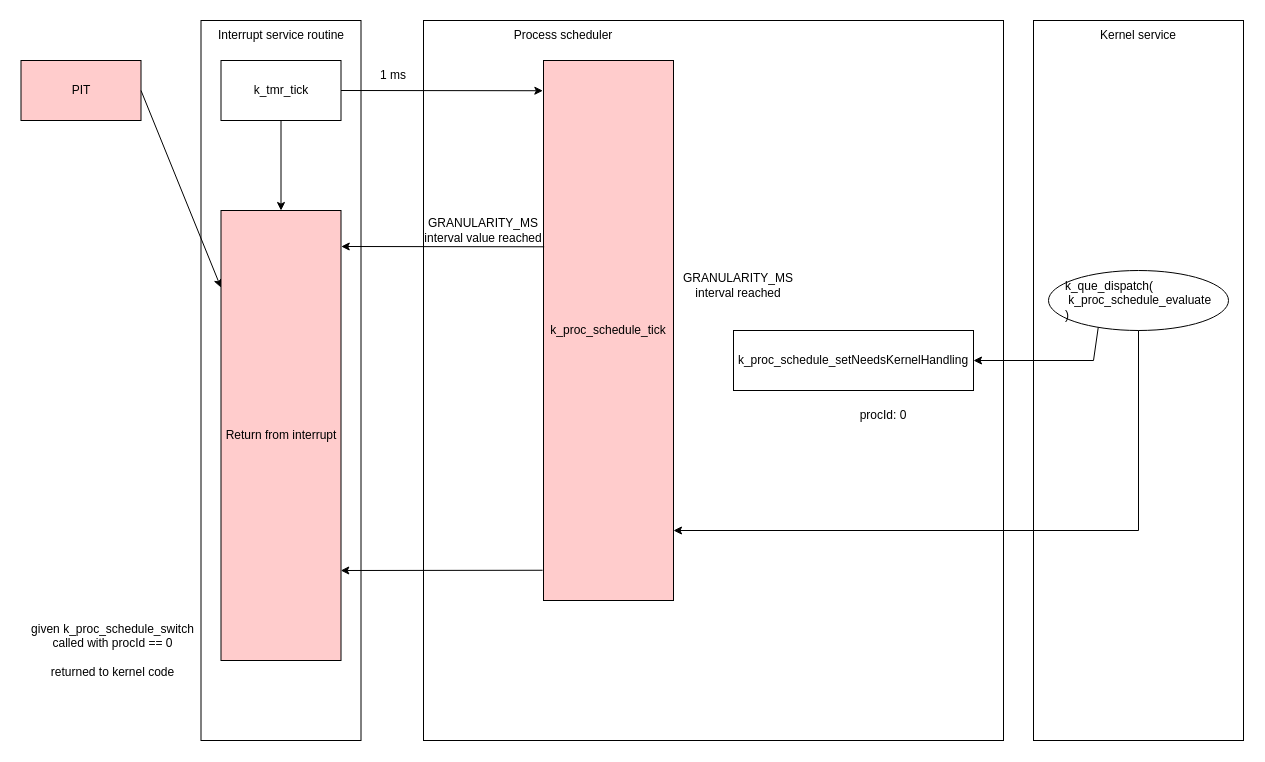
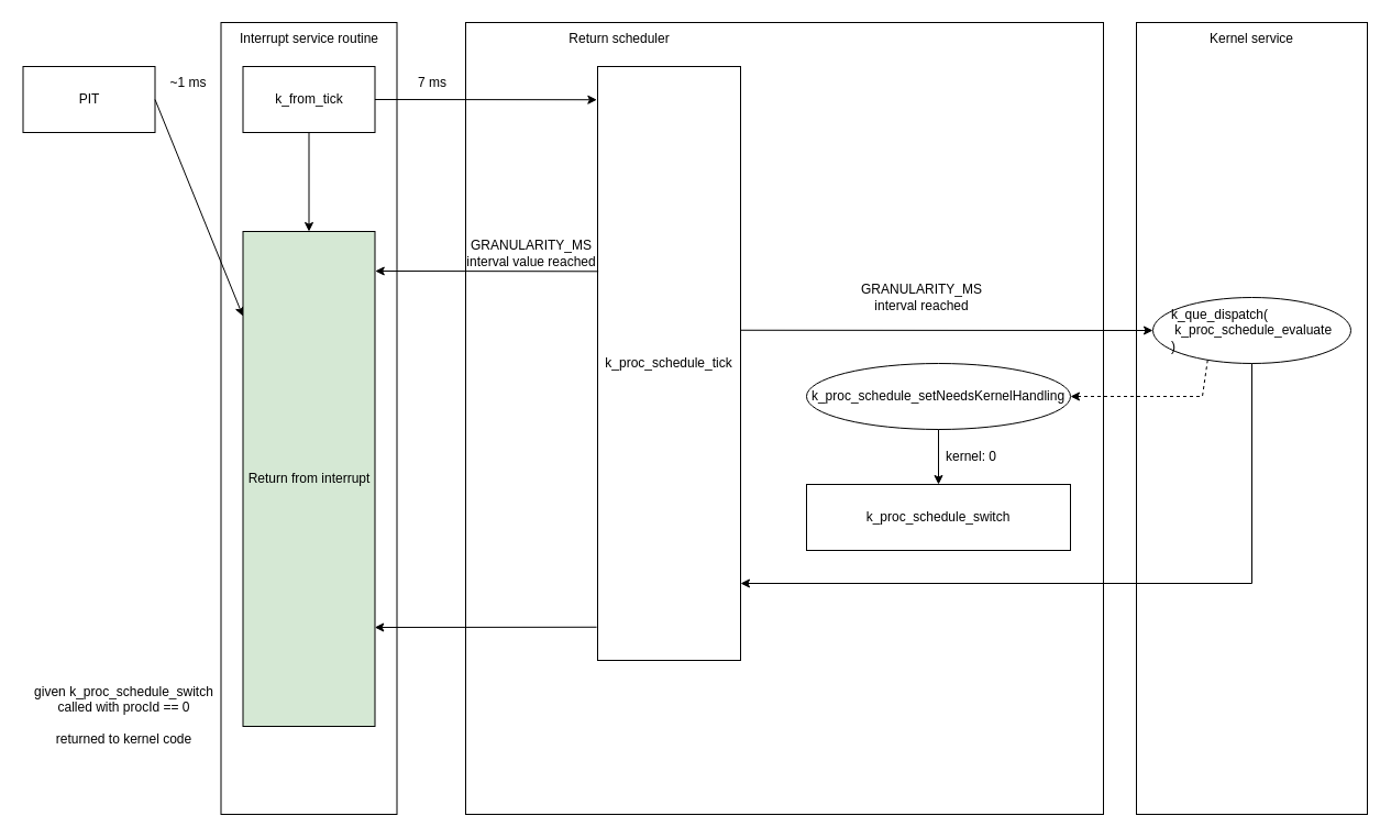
- <mxCell id="16" value="Process scheduler" style="text;html=1;strokeColor=none;fillColor=none;align=center;verticalAlign=middle;whiteSpace=wrap;rounded=0;" vertex="1" parent="1"><mxGeometry x="493" y="20" width="140" height="30" as="geometry" /></mxCell>
+ <mxCell id="16" value="Return scheduler" style="text;html=1;strokeColor=none;fillColor=none;align=center;verticalAlign=middle;whiteSpace=wrap;rounded=0;" vertex="1" parent="1"><mxGeometry x="493" y="20" width="140" height="30" as="geometry" /></mxCell>
+ <mxCell id="7" value="~1 ms" style="text;html=1;strokeColor=none;fillColor=none;align=center;verticalAlign=middle;whiteSpace=wrap;rounded=0;" vertex="1" parent="1"><mxGeometry x="140.5" y="60" width="60" height="30" as="geometry" /></mxCell>
- <mxCell id="13" value="1 ms" style="text;html=1;strokeColor=none;fillColor=none;align=center;verticalAlign=middle;whiteSpace=wrap;rounded=0;" vertex="1" parent="1"><mxGeometry x="363" y="60" width="60" height="30" as="geometry" /></mxCell>
+ <mxCell id="13" value="7 ms" style="text;html=1;strokeColor=none;fillColor=none;align=center;verticalAlign=middle;whiteSpace=wrap;rounded=0;" vertex="1" parent="1"><mxGeometry x="363" y="60" width="60" height="30" as="geometry" /></mxCell>
- <mxCell id="5" value="PIT" style="rounded=0;whiteSpace=wrap;html=1;fillColor=#ffcccc;" vertex="1" parent="1"><mxGeometry x="20.5" y="60" width="120" height="60" as="geometry" /></mxCell>
+ <mxCell id="5" value="PIT" style="rounded=0;whiteSpace=wrap;html=1;" vertex="1" parent="1"><mxGeometry x="20.5" y="60" width="120" height="60" as="geometry" /></mxCell>
- <mxCell id="9" value="k_tmr_tick" style="rounded=0;whiteSpace=wrap;html=1;" vertex="1" parent="1"><mxGeometry x="220.5" y="60" width="120" height="60" as="geometry" /></mxCell>
+ <mxCell id="9" value="k_from_tick" style="rounded=0;whiteSpace=wrap;html=1;" vertex="1" parent="1"><mxGeometry x="220.5" y="60" width="120" height="60" as="geometry" /></mxCell>
- <mxCell id="15" value="GRANULARITY_MS interval reached" style="text;html=1;strokeColor=none;fillColor=none;align=center;verticalAlign=middle;whiteSpace=wrap;rounded=0;" vertex="1" parent="1"><mxGeometry x="673" y="270" width="130" height="30" as="geometry" /></mxCell>
+ <mxCell id="15" value="GRANULARITY_MS interval reached" style="text;html=1;strokeColor=none;fillColor=none;align=center;verticalAlign=middle;whiteSpace=wrap;rounded=0;" vertex="1" parent="1"><mxGeometry x="773" y="255" width="130" height="30" as="geometry" /></mxCell>
+ <mxCell id="14" value="" style="endArrow=classic;html=1;rounded=0;exitX=1;exitY=0.444;exitDx=0;exitDy=0;entryX=0;entryY=0.5;entryDx=0;entryDy=0;exitPerimeter=0;" edge="1" parent="1" source="11" target="12"><mxGeometry width="50" height="50" relative="1" as="geometry"><mxPoint x="763" y="270" as="sourcePoint" /><mxPoint x="663" y="80" as="targetPoint" /></mxGeometry></mxCell>
- <mxCell id="11" value="k_proc_schedule_tick" style="rounded=0;whiteSpace=wrap;html=1;fillColor=#ffcccc;" vertex="1" parent="1"><mxGeometry x="543" y="60" width="130" height="540" as="geometry" /></mxCell>
+ <mxCell id="11" value="k_proc_schedule_tick" style="rounded=0;whiteSpace=wrap;html=1;" vertex="1" parent="1"><mxGeometry x="543" y="60" width="130" height="540" as="geometry" /></mxCell>
- <mxCell id="21" value="k_proc_schedule_setNeedsKernelHandling" style="rounded=0;whiteSpace=wrap;html=1;" vertex="1" parent="1"><mxGeometry x="733" y="330" width="240" height="60" as="geometry" /></mxCell>
+ <mxCell id="21" value="k_proc_schedule_setNeedsKernelHandling" style="ellipse;whiteSpace=wrap;html=1;" vertex="1" parent="1"><mxGeometry x="733" y="330" width="240" height="60" as="geometry" /></mxCell>
- <mxCell id="25" value="" style="endArrow=classic;html=1;rounded=0;exitX=0.25;exitY=1;exitDx=0;exitDy=0;entryX=1;entryY=0.5;entryDx=0;entryDy=0;" edge="1" parent="1" source="12" target="21"><mxGeometry width="50" height="50" relative="1" as="geometry"><mxPoint x="973" y="340" as="sourcePoint" /><mxPoint x="1023" y="290" as="targetPoint" /><Array as="points"><mxPoint x="1093" y="360" /></Array></mxGeometry></mxCell>
+ <mxCell id="25" value="" style="endArrow=classic;html=1;rounded=0;exitX=0.25;exitY=1;exitDx=0;exitDy=0;entryX=1;entryY=0.5;entryDx=0;entryDy=0;dashed=1;" edge="1" parent="1" source="12" target="21"><mxGeometry width="50" height="50" relative="1" as="geometry"><mxPoint x="973" y="340" as="sourcePoint" /><mxPoint x="1023" y="290" as="targetPoint" /><Array as="points"><mxPoint x="1093" y="360" /></Array></mxGeometry></mxCell>
+ <mxCell id="23" value="" style="endArrow=classic;html=1;rounded=0;exitX=0.5;exitY=1;exitDx=0;exitDy=0;entryX=0.5;entryY=0;entryDx=0;entryDy=0;" edge="1" parent="1" source="21" target="22"><mxGeometry width="50" height="50" relative="1" as="geometry"><mxPoint x="973" y="340" as="sourcePoint" /><mxPoint x="1023" y="290" as="targetPoint" /></mxGeometry></mxCell>
- <mxCell id="24" value="procId: 0" style="text;html=1;strokeColor=none;fillColor=none;align=center;verticalAlign=middle;whiteSpace=wrap;rounded=0;" vertex="1" parent="1"><mxGeometry x="853" y="400" width="60" height="30" as="geometry" /></mxCell>
+ <mxCell id="24" value="kernel: 0" style="text;html=1;strokeColor=none;fillColor=none;align=center;verticalAlign=middle;whiteSpace=wrap;rounded=0;" vertex="1" parent="1"><mxGeometry x="853" y="400" width="60" height="30" as="geometry" /></mxCell>
- <mxCell id="19" value="Return from interrupt" style="rounded=0;whiteSpace=wrap;html=1;fillColor=#FFCCCC;" vertex="1" parent="1"><mxGeometry x="220.5" y="210" width="120" height="450" as="geometry" /></mxCell>
+ <mxCell id="19" value="Return from interrupt" style="rounded=0;whiteSpace=wrap;html=1;fillColor=#d5e8d4;" vertex="1" parent="1"><mxGeometry x="220.5" y="210" width="120" height="450" as="geometry" /></mxCell>
+ <mxCell id="22" value="k_proc_schedule_switch" style="rounded=0;whiteSpace=wrap;html=1;" vertex="1" parent="1"><mxGeometry x="733" y="440" width="240" height="60" as="geometry" /></mxCell>
